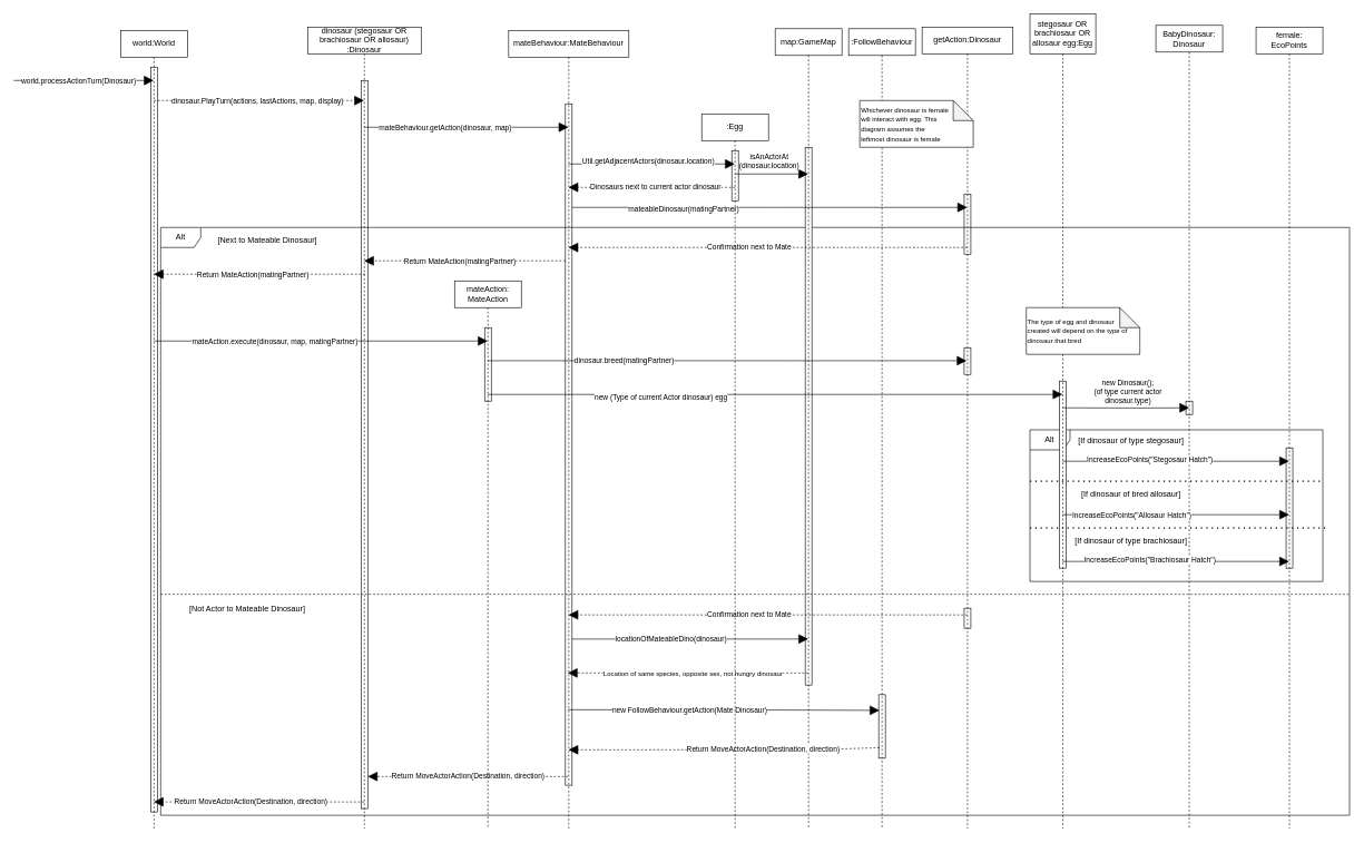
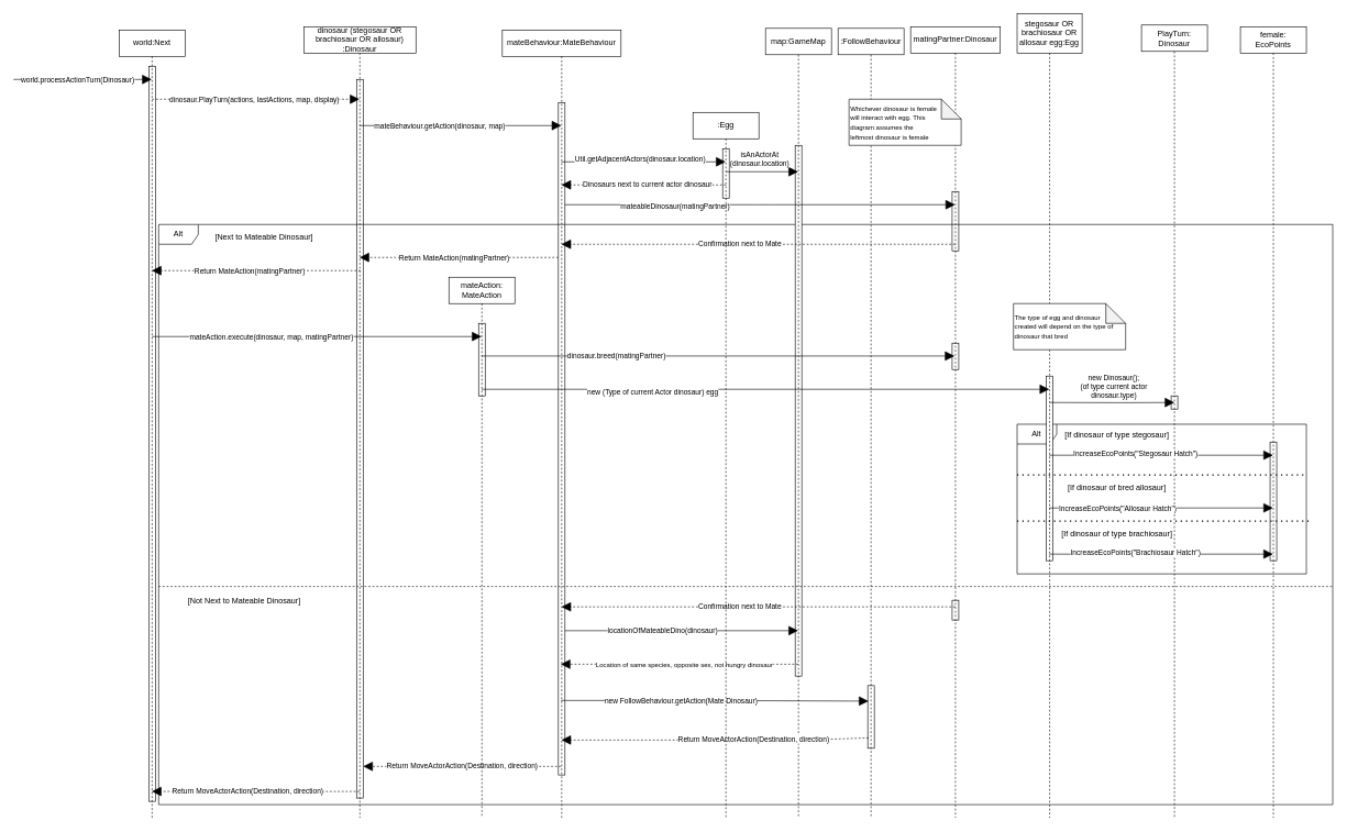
- <mxCell id="20" value="BabyDinosaur:&lt;br&gt;Dinosaur" style="shape=umlLifeline;perimeter=lifelinePerimeter;whiteSpace=wrap;html=1;container=0;collapsible=0;recursiveResize=0;outlineConnect=0;" parent="1" vertex="1"><mxGeometry x="1730" y="37.5" width="100" height="1202.5" as="geometry" /></mxCell>
+ <mxCell id="20" value="PlayTurn:&lt;br&gt;Dinosaur" style="shape=umlLifeline;perimeter=lifelinePerimeter;whiteSpace=wrap;html=1;container=0;collapsible=0;recursiveResize=0;outlineConnect=0;" parent="1" vertex="1"><mxGeometry x="1730" y="37.5" width="100" height="1202.5" as="geometry" /></mxCell>
- <mxCell id="3" value="getAction:Dinosaur" style="shape=umlLifeline;perimeter=lifelinePerimeter;whiteSpace=wrap;html=1;container=0;collapsible=0;recursiveResize=0;outlineConnect=0;" parent="1" vertex="1"><mxGeometry x="1380" y="40" width="135.99" height="1200" as="geometry" /></mxCell>
+ <mxCell id="3" value="matingPartner:Dinosaur" style="shape=umlLifeline;perimeter=lifelinePerimeter;whiteSpace=wrap;html=1;container=0;collapsible=0;recursiveResize=0;outlineConnect=0;" parent="1" vertex="1"><mxGeometry x="1380" y="40" width="135.99" height="1200" as="geometry" /></mxCell>
- <mxCell id="40" value="world:World" style="shape=umlLifeline;perimeter=lifelinePerimeter;whiteSpace=wrap;html=1;container=1;collapsible=0;recursiveResize=0;outlineConnect=0;" parent="1" vertex="1"><mxGeometry x="180" y="45" width="100" height="1195" as="geometry" /></mxCell>
+ <mxCell id="40" value="world:Next" style="shape=umlLifeline;perimeter=lifelinePerimeter;whiteSpace=wrap;html=1;container=1;collapsible=0;recursiveResize=0;outlineConnect=0;" parent="1" vertex="1"><mxGeometry x="180" y="45" width="100" height="1195" as="geometry" /></mxCell>
- <mxCell id="34" value="[Not Actor to Mateable Dinosaur]" style="text;html=1;strokeColor=none;fillColor=none;align=center;verticalAlign=middle;whiteSpace=wrap;rounded=0;" parent="1" vertex="1"><mxGeometry x="250" y="902" width="240" height="20" as="geometry" /></mxCell>
+ <mxCell id="34" value="[Not Next to Mateable Dinosaur]" style="text;html=1;strokeColor=none;fillColor=none;align=center;verticalAlign=middle;whiteSpace=wrap;rounded=0;" parent="1" vertex="1"><mxGeometry x="250" y="902" width="240" height="20" as="geometry" /></mxCell>
